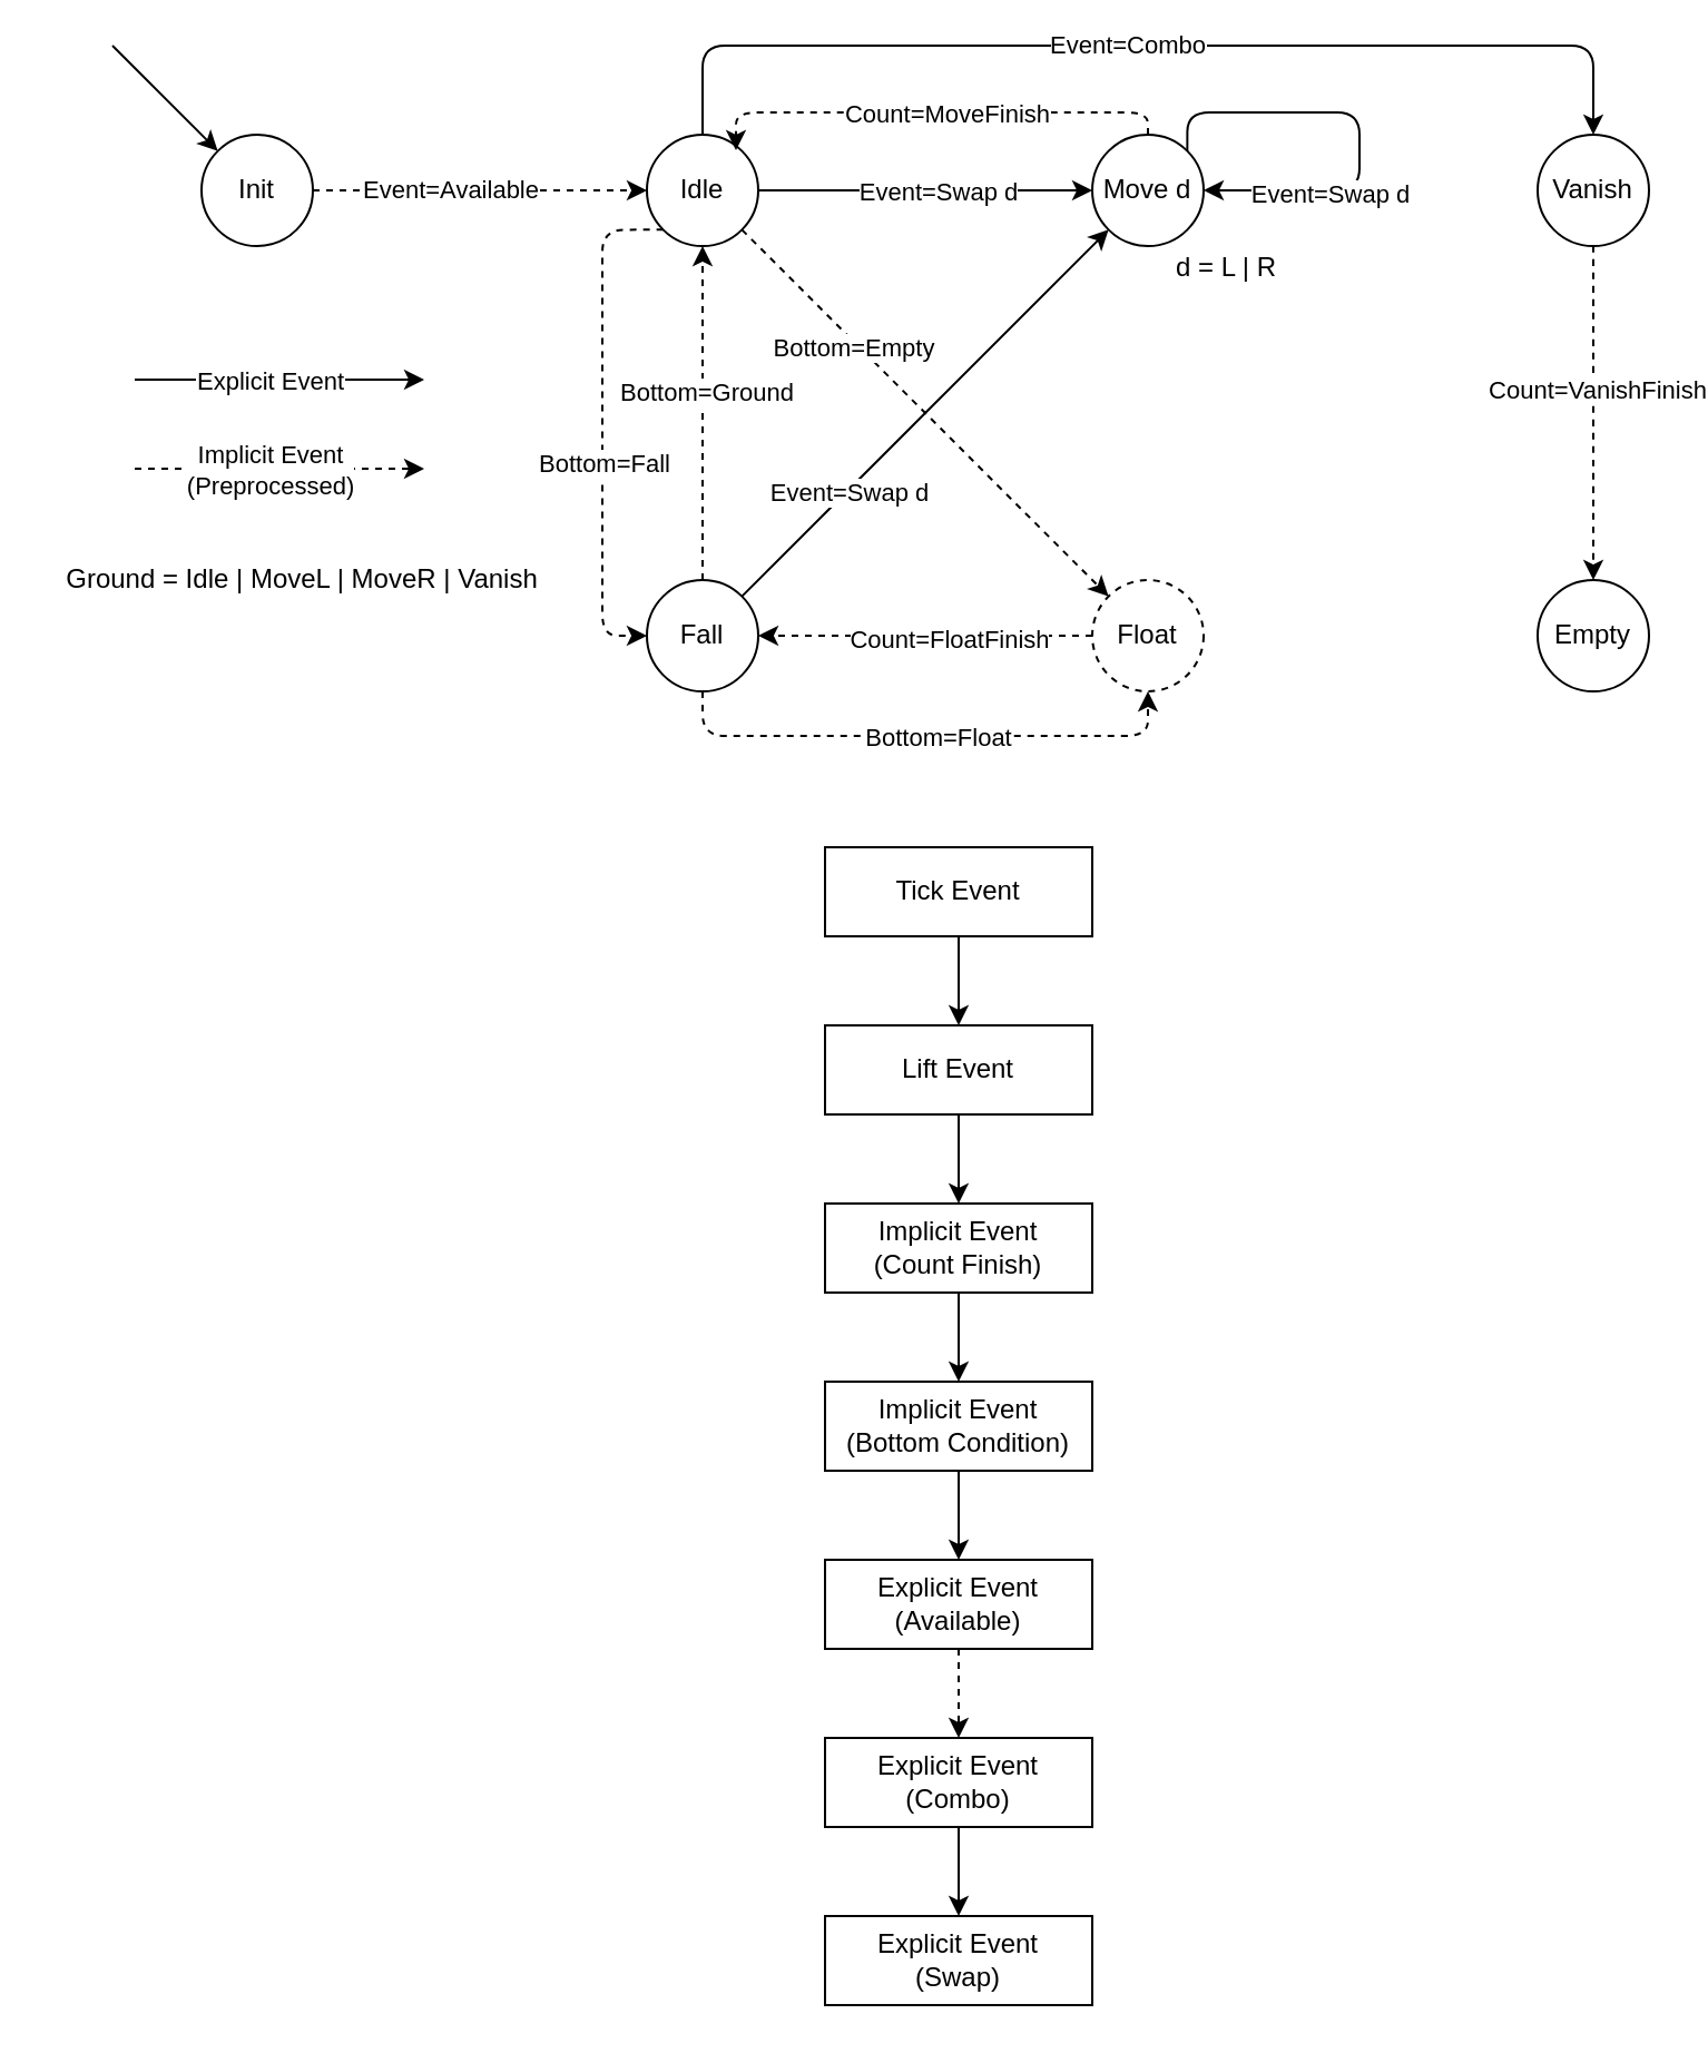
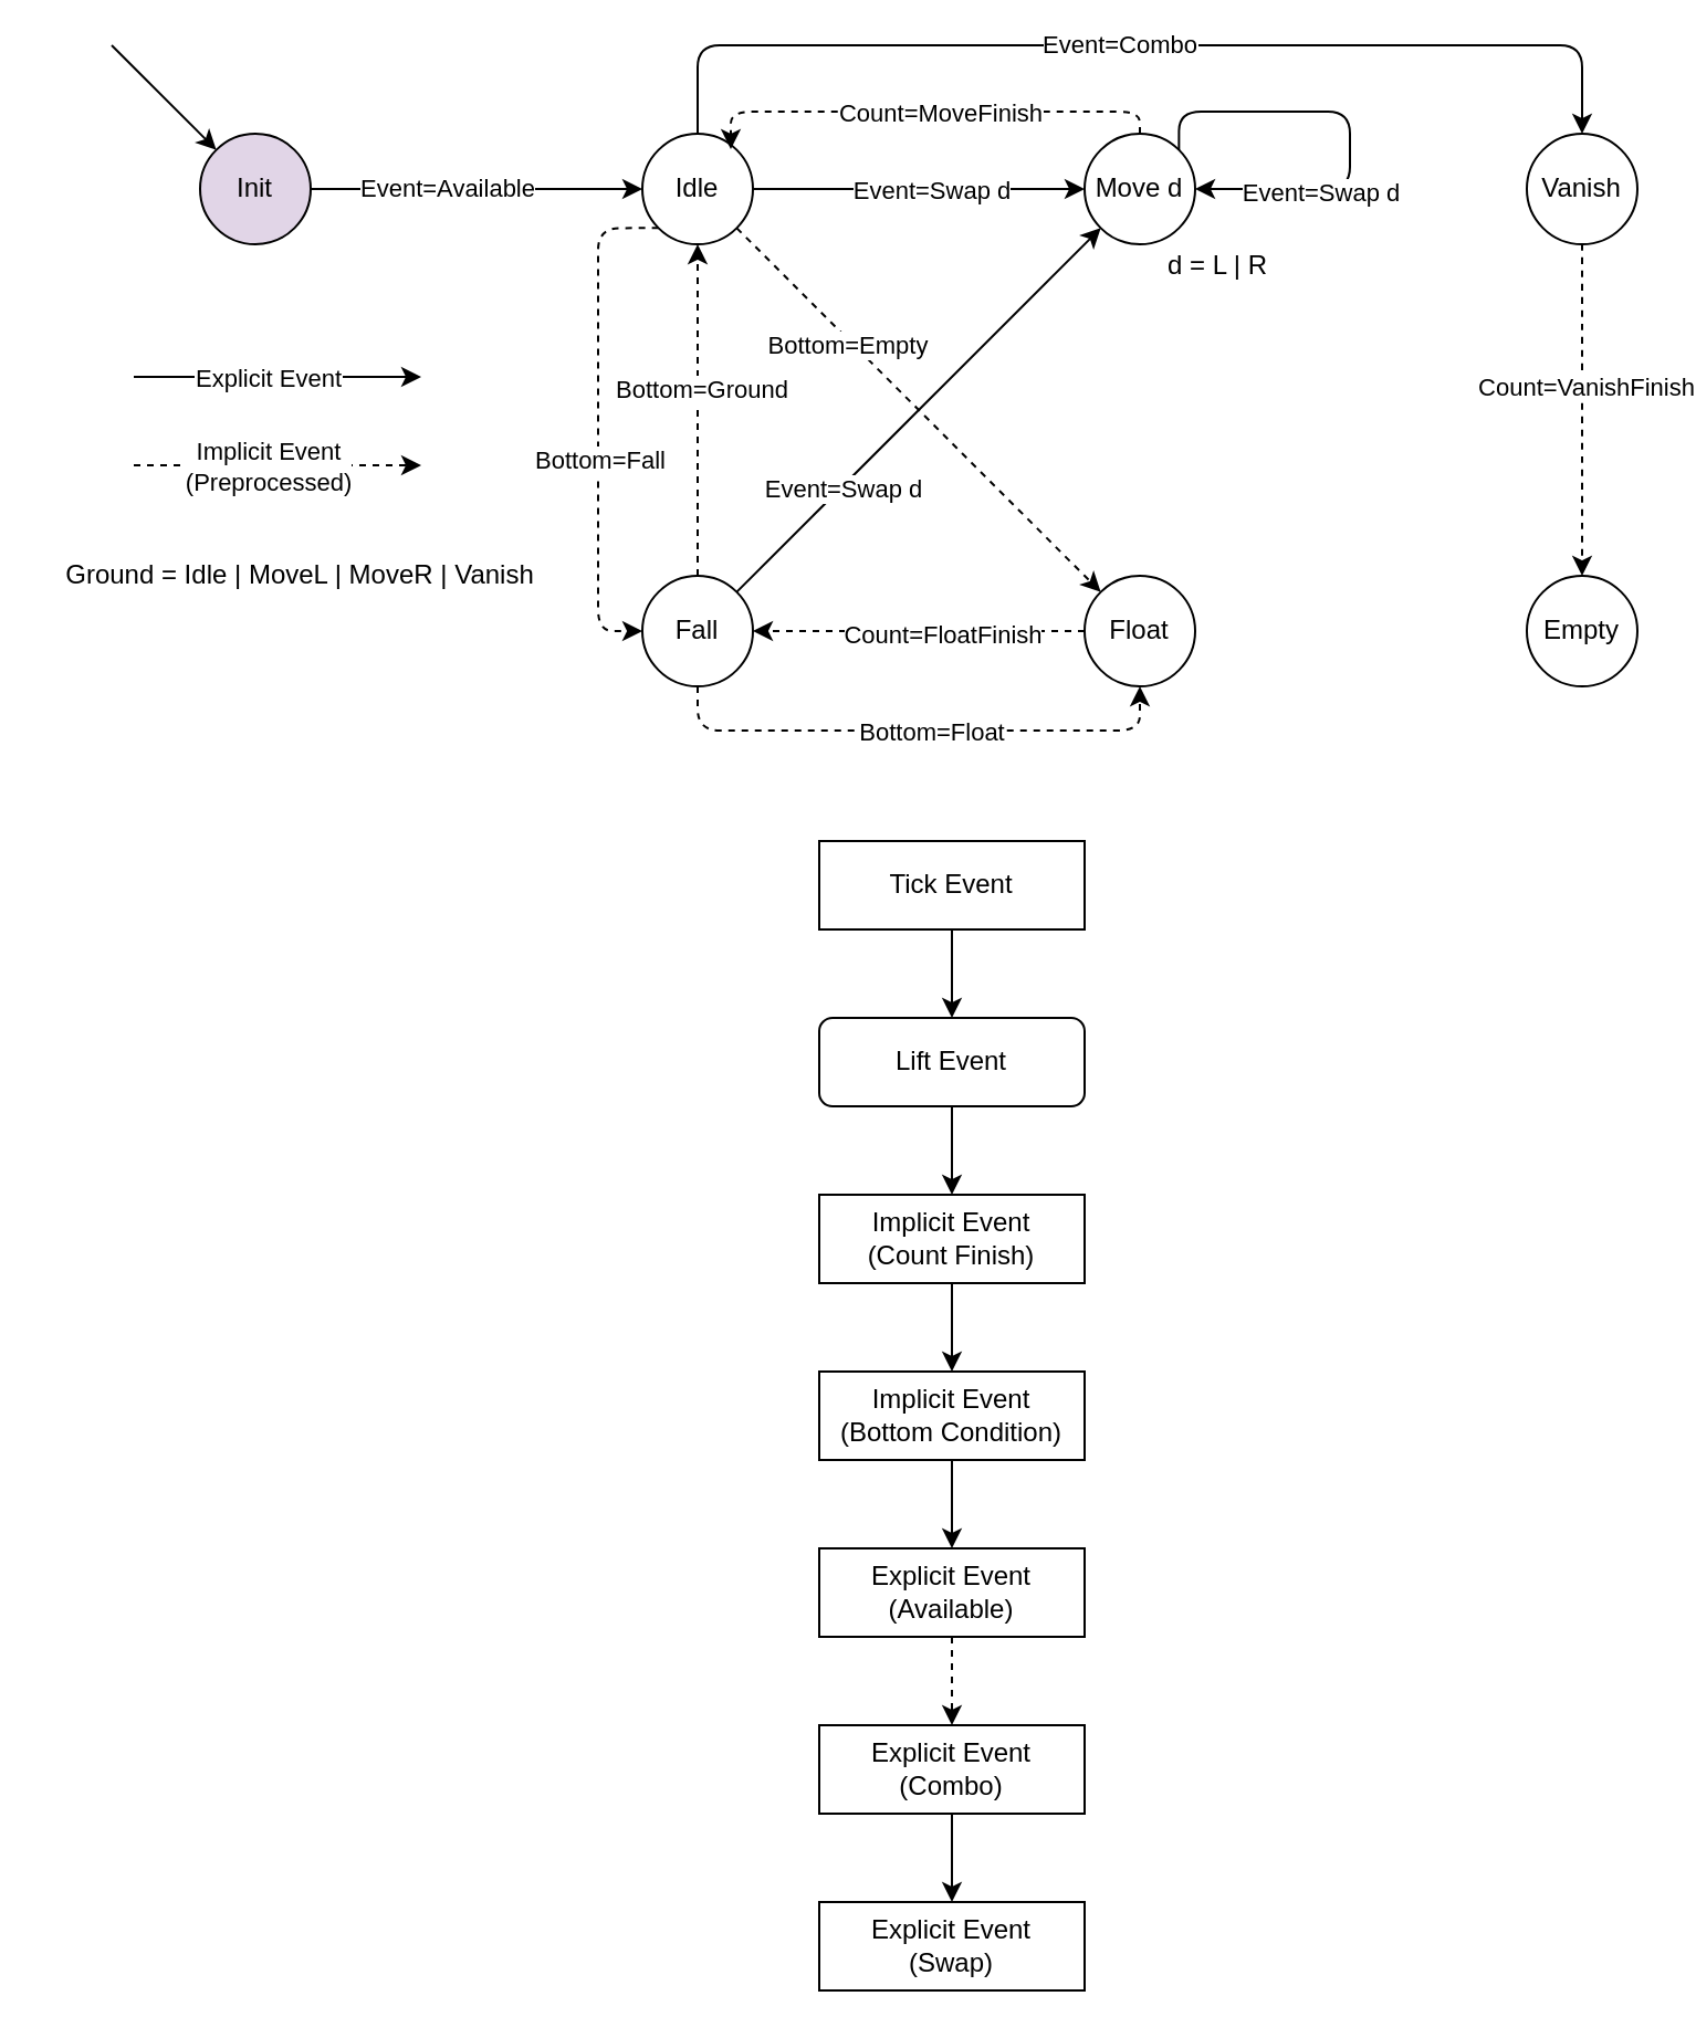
- <mxCell id="13" value="Init" style="ellipse;whiteSpace=wrap;html=1;" parent="1" vertex="1"><mxGeometry x="90" y="60" width="50" height="50" as="geometry" /></mxCell>
+ <mxCell id="13" value="Init" style="ellipse;whiteSpace=wrap;html=1;fillColor=#e1d5e7;" parent="1" vertex="1"><mxGeometry x="90" y="60" width="50" height="50" as="geometry" /></mxCell>
- <mxCell id="11" style="edgeStyle=orthogonalEdgeStyle;rounded=0;orthogonalLoop=1;jettySize=auto;html=1;entryX=0;entryY=0.5;entryDx=0;entryDy=0;dashed=1;" parent="1" source="13" target="10" edge="1"><mxGeometry relative="1" as="geometry" /></mxCell>
+ <mxCell id="11" style="edgeStyle=orthogonalEdgeStyle;rounded=0;orthogonalLoop=1;jettySize=auto;html=1;entryX=0;entryY=0.5;entryDx=0;entryDy=0;" parent="1" source="13" target="10" edge="1"><mxGeometry relative="1" as="geometry" /></mxCell>
- <mxCell id="28" value="Float" style="ellipse;whiteSpace=wrap;html=1;dashed=1;" parent="1" vertex="1"><mxGeometry x="490" y="260" width="50" height="50" as="geometry" /></mxCell>
+ <mxCell id="28" value="Float" style="ellipse;whiteSpace=wrap;html=1;" parent="1" vertex="1"><mxGeometry x="490" y="260" width="50" height="50" as="geometry" /></mxCell>
- <mxCell id="47" value="Lift Event" style="rounded=0;whiteSpace=wrap;html=1;shadow=0;glass=0;fillColor=none;" vertex="1" parent="1"><mxGeometry x="370" y="460" width="120" height="40" as="geometry" /></mxCell>
+ <mxCell id="47" value="Lift Event" style="whiteSpace=wrap;html=1;shadow=0;glass=0;fillColor=none;rounded=1;" vertex="1" parent="1"><mxGeometry x="370" y="460" width="120" height="40" as="geometry" /></mxCell>
